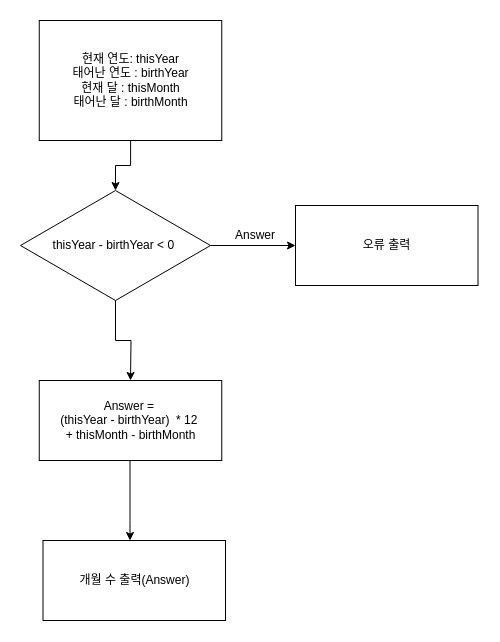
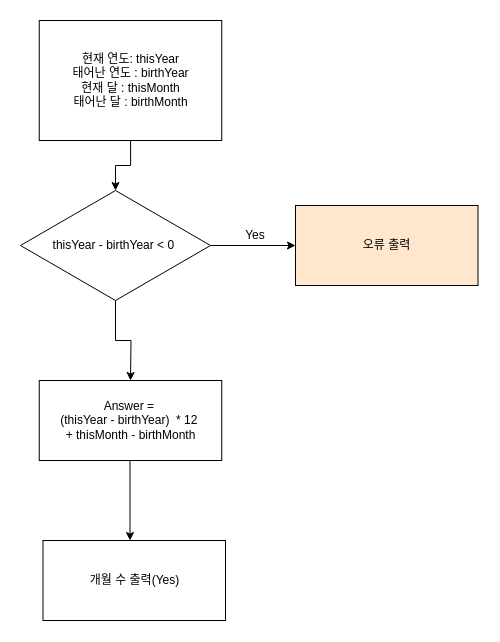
- <mxCell id="7" value="Answer" style="text;html=1;strokeColor=none;fillColor=none;align=center;verticalAlign=middle;whiteSpace=wrap;rounded=0;" vertex="1" parent="1"><mxGeometry x="225" y="220" width="60" height="30" as="geometry" /></mxCell>
+ <mxCell id="7" value="Yes" style="text;html=1;strokeColor=none;fillColor=none;align=center;verticalAlign=middle;whiteSpace=wrap;rounded=0;" vertex="1" parent="1"><mxGeometry x="225" y="220" width="60" height="30" as="geometry" /></mxCell>
- <mxCell id="9" value="오류 출력" style="rounded=0;whiteSpace=wrap;html=1;" vertex="1" parent="1"><mxGeometry x="295" y="205" width="182.5" height="80" as="geometry" /></mxCell>
+ <mxCell id="9" value="오류 출력" style="rounded=0;whiteSpace=wrap;html=1;fillColor=#ffe6cc;" vertex="1" parent="1"><mxGeometry x="295" y="205" width="182.5" height="80" as="geometry" /></mxCell>
- <mxCell id="11" value="개월 수 출력(Answer)" style="rounded=0;whiteSpace=wrap;html=1;" vertex="1" parent="1"><mxGeometry x="42.5" y="540" width="182.5" height="80" as="geometry" /></mxCell>
+ <mxCell id="11" value="개월 수 출력(Yes)" style="rounded=0;whiteSpace=wrap;html=1;" vertex="1" parent="1"><mxGeometry x="42.5" y="540" width="182.5" height="80" as="geometry" /></mxCell>
